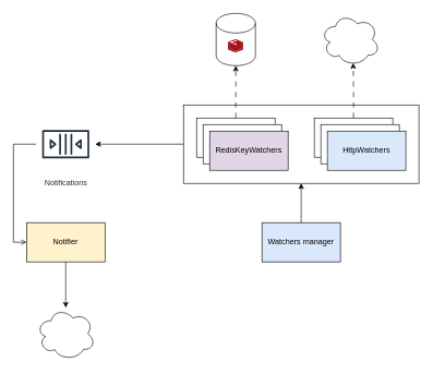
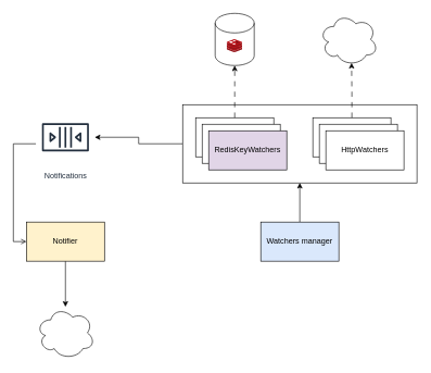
- <mxCell id="17" value="Notifications" style="sketch=0;outlineConnect=0;fontColor=#232F3E;gradientColor=none;strokeColor=#232F3E;fillColor=#ffffff;dashed=0;verticalLabelPosition=bottom;verticalAlign=top;align=center;html=1;fontSize=12;fontStyle=0;aspect=fixed;shape=mxgraph.aws4.resourceIcon;resIcon=mxgraph.aws4.queue;" vertex="1" parent="1"><mxGeometry x="55" y="175" width="90" height="90" as="geometry" /></mxCell>
+ <mxCell id="17" value="Notifications" style="sketch=0;outlineConnect=0;fontColor=#232F3E;gradientColor=none;strokeColor=#232F3E;fillColor=#ffffff;dashed=0;verticalLabelPosition=bottom;verticalAlign=top;align=center;html=1;fontSize=12;fontStyle=0;aspect=fixed;shape=mxgraph.aws4.resourceIcon;resIcon=mxgraph.aws4.queue;" vertex="1" parent="1"><mxGeometry x="55" y="165" width="90" height="90" as="geometry" /></mxCell>
- <mxCell id="7" value="HttpWatchers" style="rounded=0;whiteSpace=wrap;html=1;fillColor=#dae8fc;" vertex="1" parent="4"><mxGeometry x="20" y="20" width="120" height="60" as="geometry" /></mxCell>
+ <mxCell id="7" value="HttpWatchers" style="rounded=0;whiteSpace=wrap;html=1;" vertex="1" parent="4"><mxGeometry x="20" y="20" width="120" height="60" as="geometry" /></mxCell>
